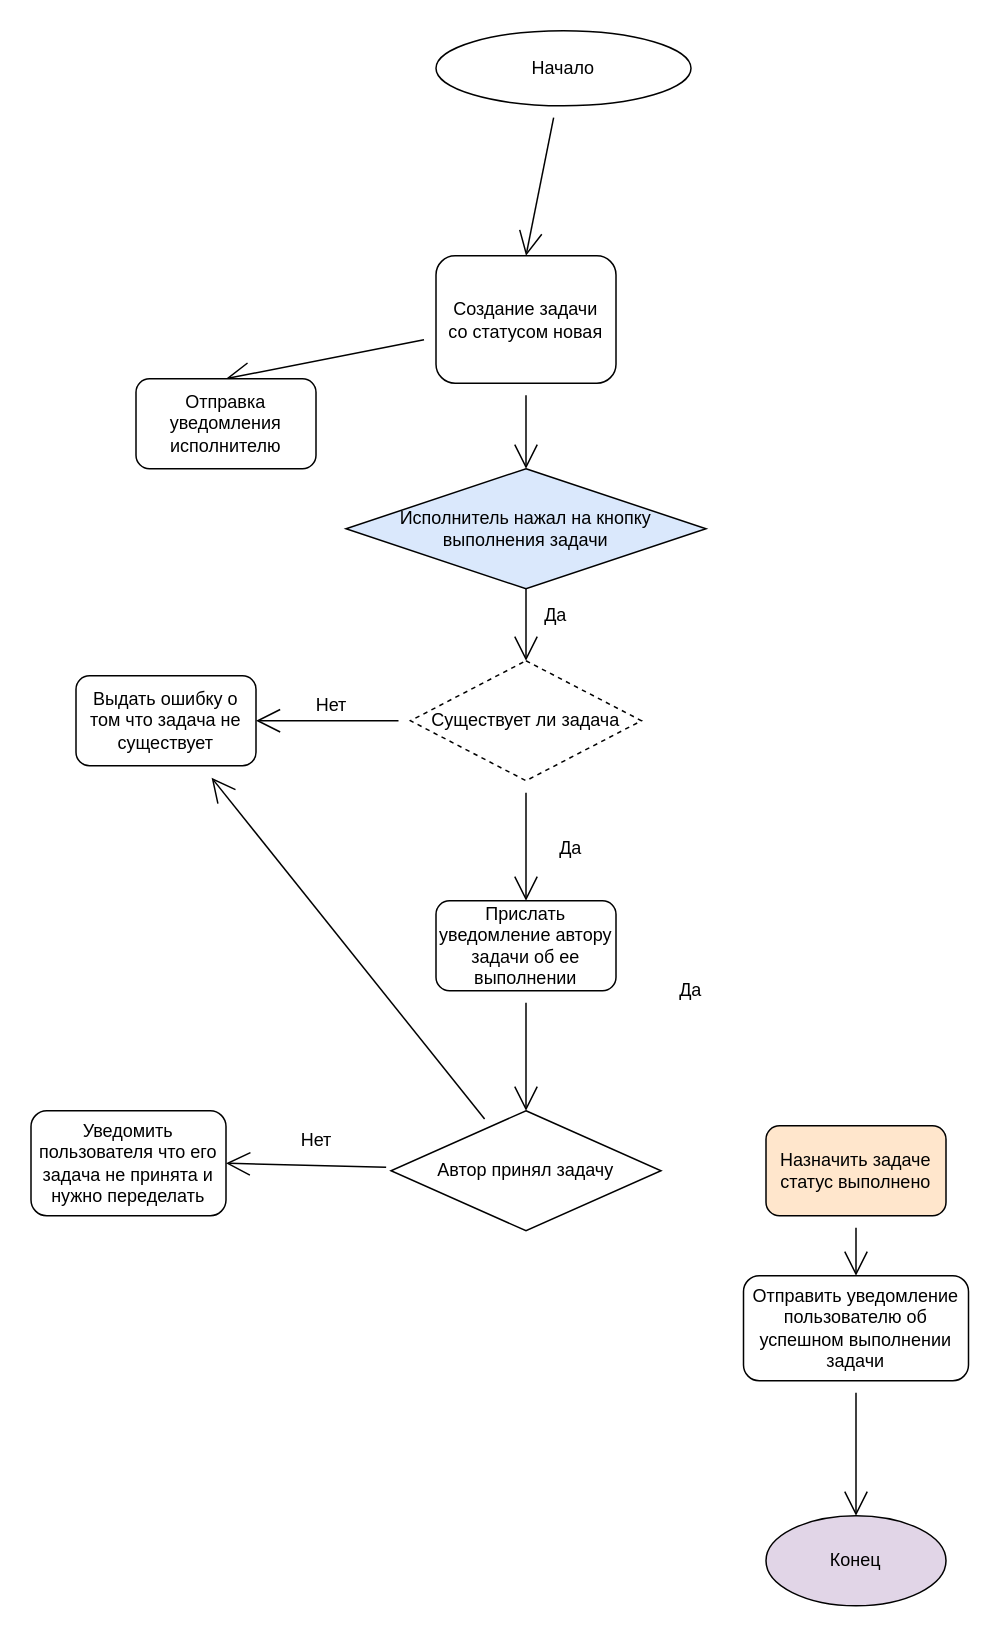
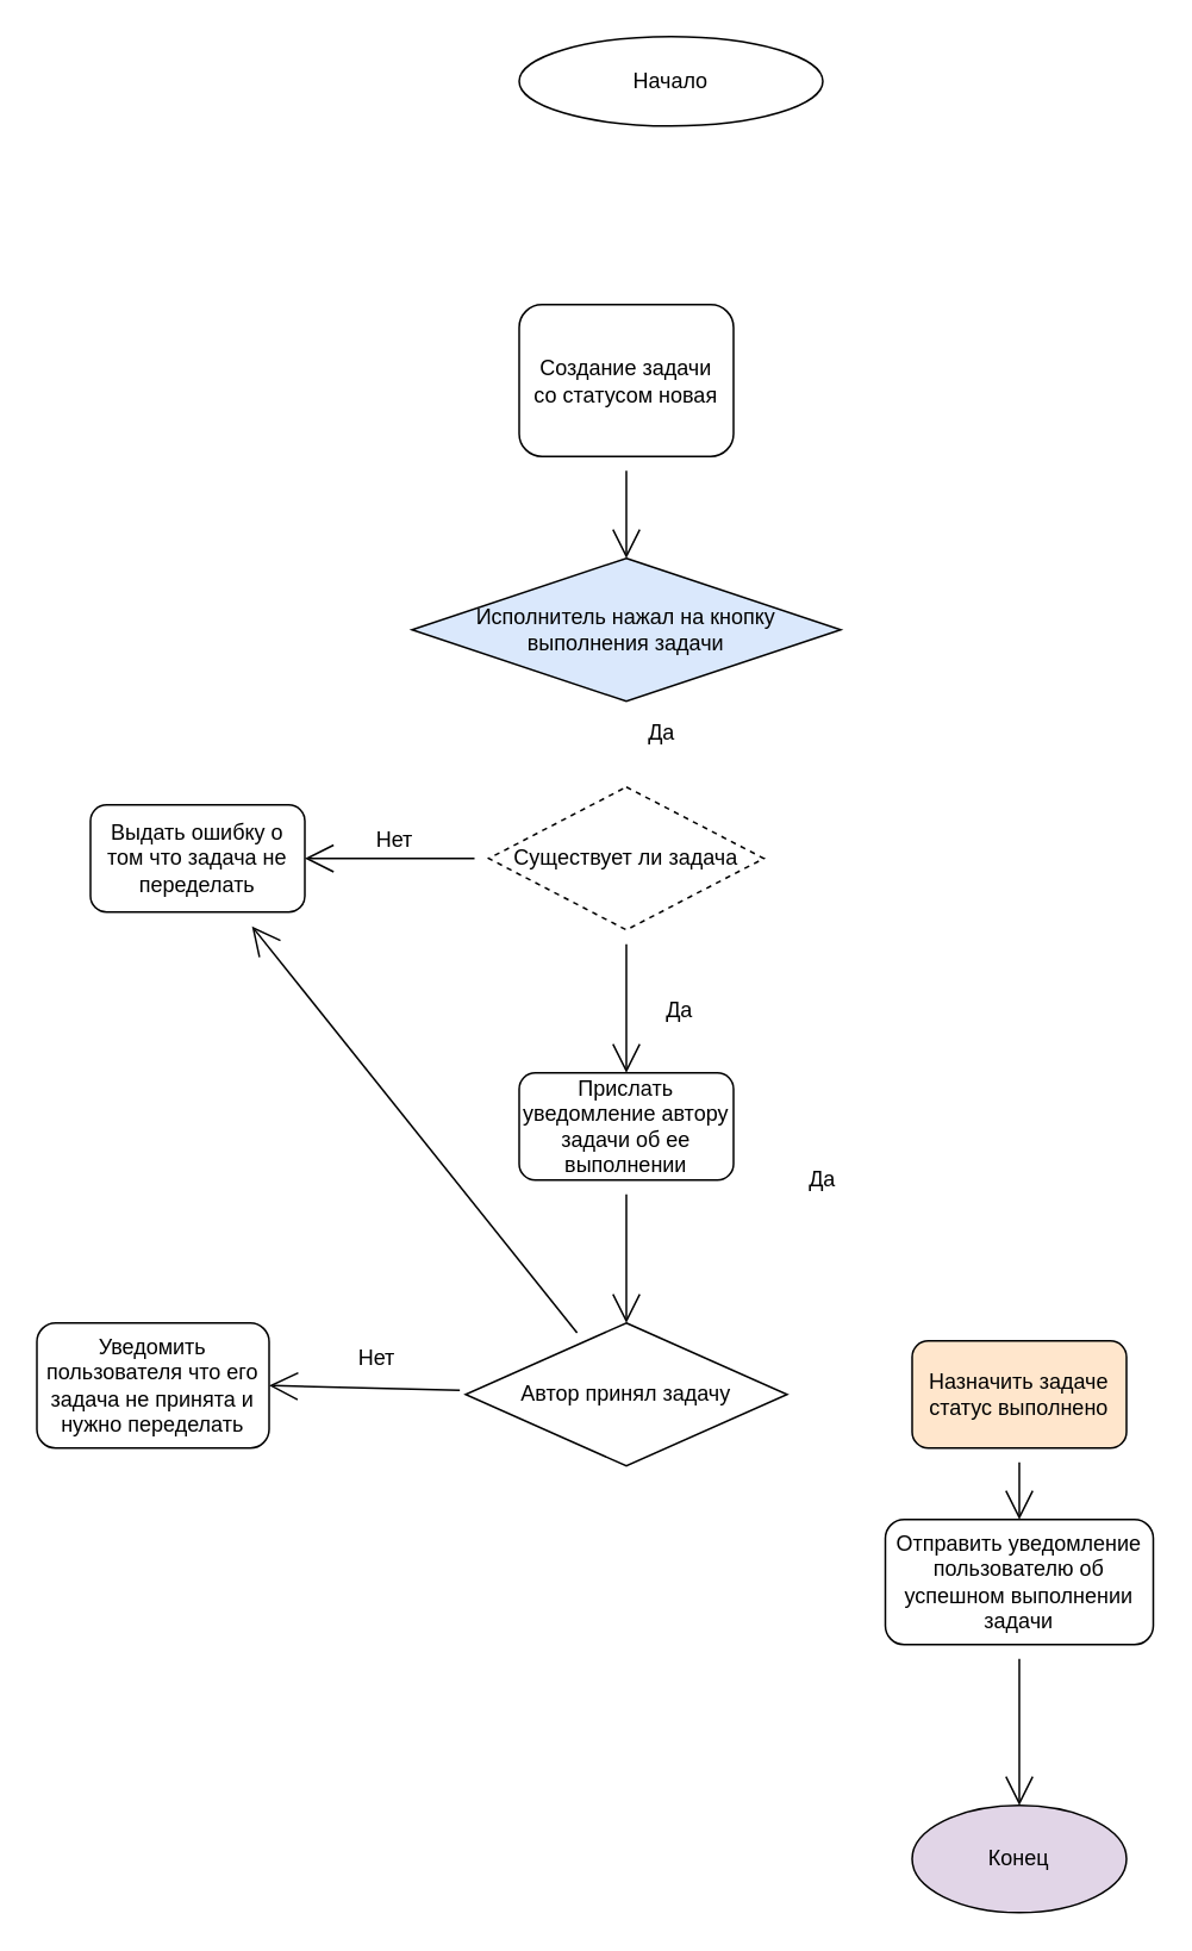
- <mxCell id="2" style="edgeStyle=none;curved=1;rounded=0;orthogonalLoop=1;jettySize=auto;html=1;entryX=0.5;entryY=0;entryDx=0;entryDy=0;endArrow=open;startSize=14;endSize=14;sourcePerimeterSpacing=8;targetPerimeterSpacing=8;" edge="1" parent="1" source="3" target="6"><mxGeometry relative="1" as="geometry" /></mxCell>
- <mxCell id="4" style="edgeStyle=none;curved=1;rounded=0;orthogonalLoop=1;jettySize=auto;html=1;entryX=0.5;entryY=0;entryDx=0;entryDy=0;endArrow=open;startSize=14;endSize=14;sourcePerimeterSpacing=8;targetPerimeterSpacing=8;" edge="1" parent="1" source="6" target="7"><mxGeometry relative="1" as="geometry" /></mxCell>
- <mxCell id="7" value="Отправка уведомления исполнителю" style="rounded=1;whiteSpace=wrap;html=1;hachureGap=4;pointerEvents=0;" vertex="1" parent="1"><mxGeometry x="90" y="252" width="120" height="60" as="geometry" /></mxCell>
- <mxCell id="9" style="edgeStyle=none;curved=1;rounded=0;orthogonalLoop=1;jettySize=auto;html=1;exitX=0.5;exitY=1;exitDx=0;exitDy=0;entryX=0.5;entryY=0;entryDx=0;entryDy=0;endArrow=open;startSize=14;endSize=14;sourcePerimeterSpacing=8;targetPerimeterSpacing=8;" edge="1" parent="1" source="8" target="25"><mxGeometry relative="1" as="geometry" /></mxCell>
- <mxCell id="28" value="Выдать ошибку о том что задача не существует" style="rounded=1;whiteSpace=wrap;html=1;hachureGap=4;pointerEvents=0;" vertex="1" parent="1"><mxGeometry x="50" y="450" width="120" height="60" as="geometry" /></mxCell>
+ <mxCell id="28" value="Выдать ошибку о том что задача не переделать" style="rounded=1;whiteSpace=wrap;html=1;hachureGap=4;pointerEvents=0;" vertex="1" parent="1"><mxGeometry x="50" y="450" width="120" height="60" as="geometry" /></mxCell>
